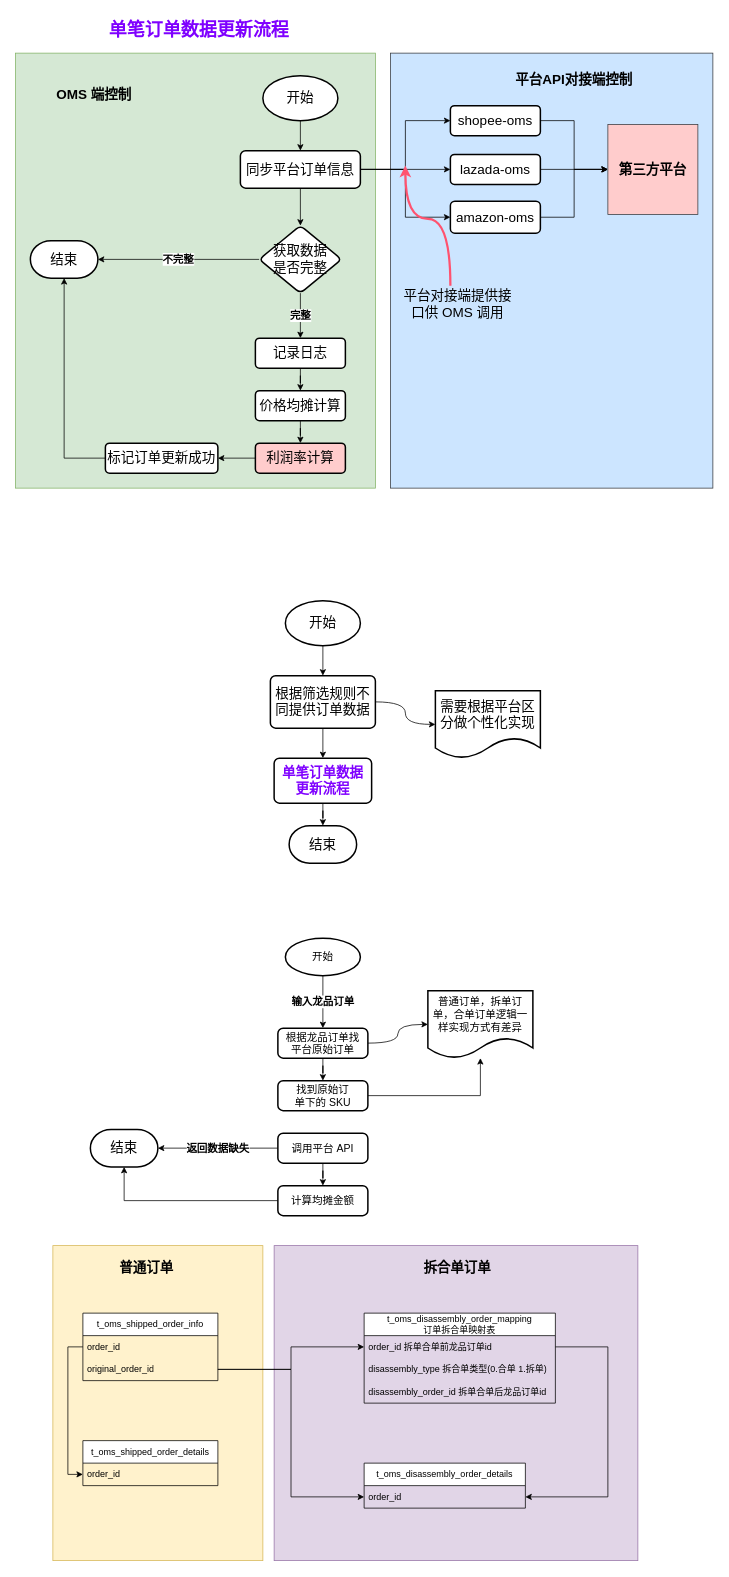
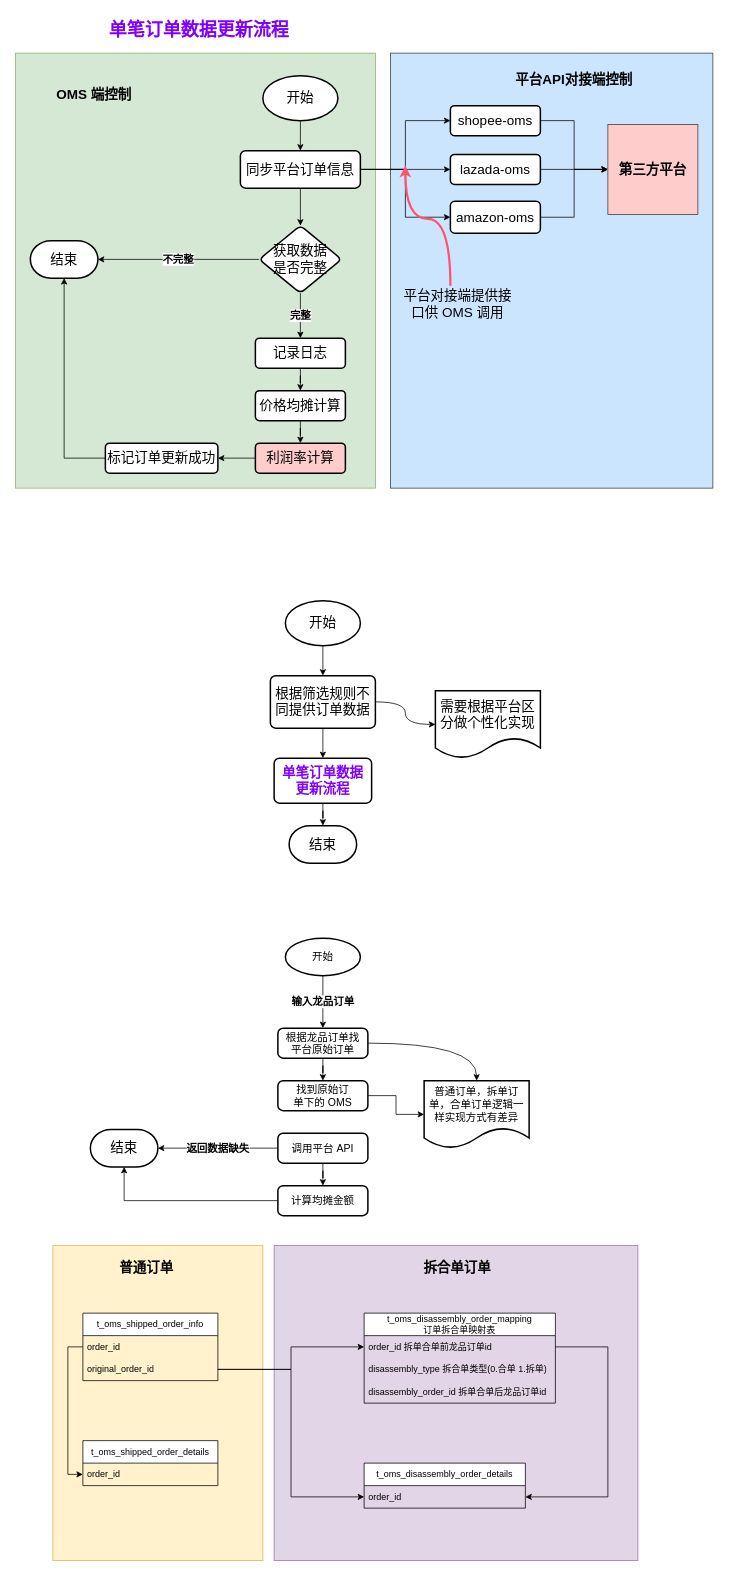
- <mxCell id="58" value="&lt;font style=&quot;font-size: 14px;&quot;&gt;普通订单，拆单订单，合单订单逻辑一样实现方式有差异&lt;/font&gt;" style="shape=document;whiteSpace=wrap;html=1;boundedLbl=1;rounded=1;arcSize=14;strokeWidth=2;" vertex="1" parent="1"><mxGeometry x="570" y="1320" width="140" height="90" as="geometry" /></mxCell>
+ <mxCell id="58" value="&lt;font style=&quot;font-size: 14px;&quot;&gt;普通订单，拆单订单，合单订单逻辑一样实现方式有差异&lt;/font&gt;" style="shape=document;whiteSpace=wrap;html=1;boundedLbl=1;rounded=1;arcSize=14;strokeWidth=2;" vertex="1" parent="1"><mxGeometry x="565" y="1440" width="140" height="90" as="geometry" /></mxCell>
- <mxCell id="52" value="&lt;span style=&quot;font-size: 14px;&quot;&gt;找到原始订&lt;br&gt;单下的 SKU&lt;/span&gt;" style="rounded=1;whiteSpace=wrap;html=1;absoluteArcSize=1;arcSize=14;strokeWidth=2;" vertex="1" parent="1"><mxGeometry x="370" y="1440" width="120" height="40" as="geometry" /></mxCell>
+ <mxCell id="52" value="&lt;span style=&quot;font-size: 14px;&quot;&gt;找到原始订&lt;br&gt;单下的 OMS&lt;/span&gt;" style="rounded=1;whiteSpace=wrap;html=1;absoluteArcSize=1;arcSize=14;strokeWidth=2;" vertex="1" parent="1"><mxGeometry x="370" y="1440" width="120" height="40" as="geometry" /></mxCell>
